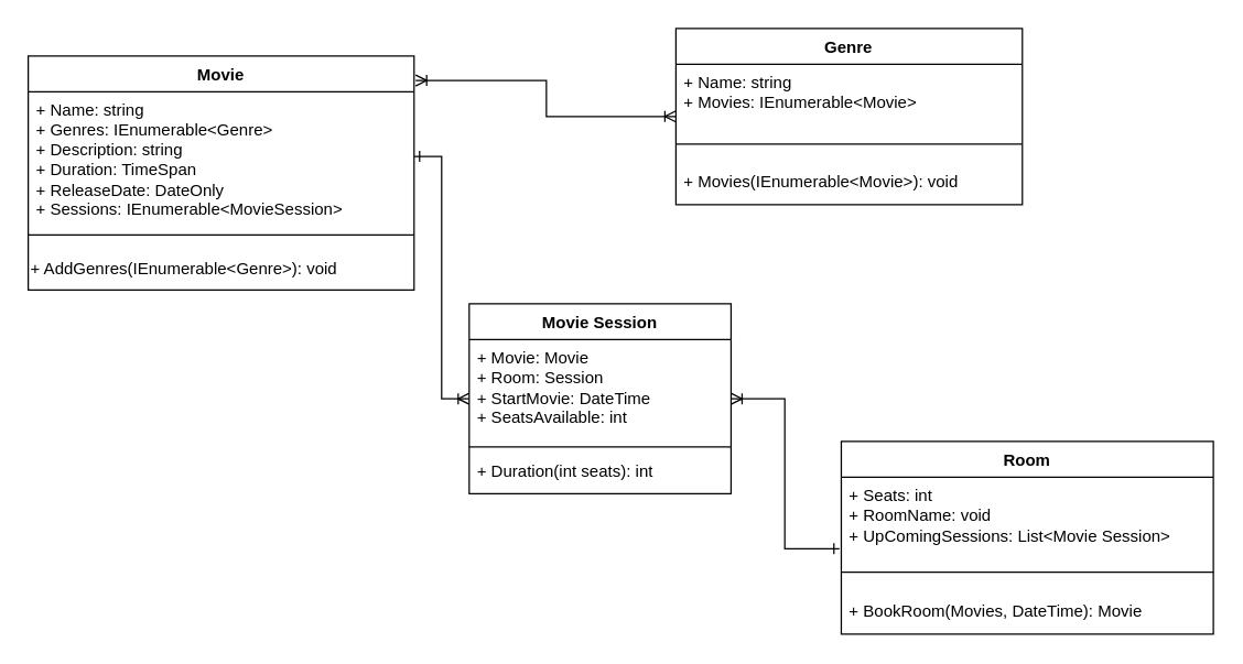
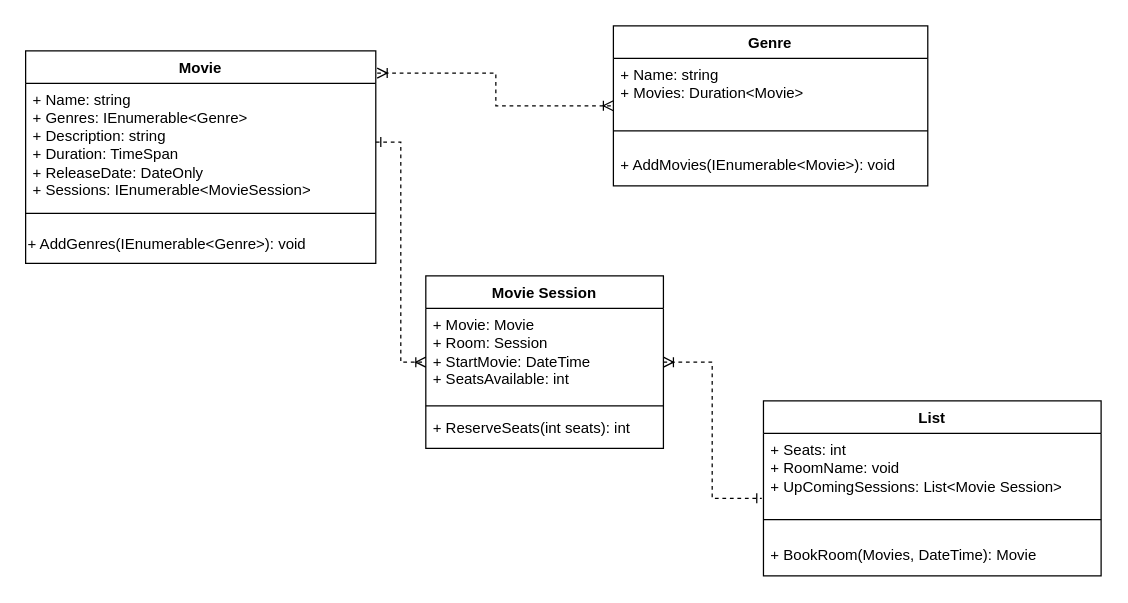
- <mxCell id="18" value="+ Name: string&lt;br&gt;+ Movies: IEnumerable&amp;lt;Movie&amp;gt;" style="text;strokeColor=none;fillColor=none;align=left;verticalAlign=top;spacingLeft=4;spacingRight=4;overflow=hidden;rotatable=0;points=[[0,0.5],[1,0.5]];portConstraint=eastwest;whiteSpace=wrap;html=1;" parent="17" vertex="1"><mxGeometry y="26" width="251.4" height="44" as="geometry" /></mxCell>
+ <mxCell id="18" value="+ Name: string&lt;br&gt;+ Movies: Duration&amp;lt;Movie&amp;gt;" style="text;strokeColor=none;fillColor=none;align=left;verticalAlign=top;spacingLeft=4;spacingRight=4;overflow=hidden;rotatable=0;points=[[0,0.5],[1,0.5]];portConstraint=eastwest;whiteSpace=wrap;html=1;" parent="17" vertex="1"><mxGeometry y="26" width="251.4" height="44" as="geometry" /></mxCell>
- <mxCell id="16" value="" style="edgeStyle=elbowEdgeStyle;fontSize=12;html=1;endArrow=ERoneToMany;rounded=0;exitX=1.004;exitY=0.105;exitDx=0;exitDy=0;exitPerimeter=0;startArrow=ERoneToMany;startFill=0;" parent="1" source="6" target="17" edge="1"><mxGeometry width="100" height="100" relative="1" as="geometry"><mxPoint x="340" y="250" as="sourcePoint" /><mxPoint x="480" y="40" as="targetPoint" /></mxGeometry></mxCell>
+ <mxCell id="16" value="" style="edgeStyle=elbowEdgeStyle;fontSize=12;html=1;endArrow=ERoneToMany;rounded=0;exitX=1.004;exitY=0.105;exitDx=0;exitDy=0;exitPerimeter=0;startArrow=ERoneToMany;startFill=0;dashed=1;" parent="1" source="6" target="17" edge="1"><mxGeometry width="100" height="100" relative="1" as="geometry"><mxPoint x="340" y="250" as="sourcePoint" /><mxPoint x="480" y="40" as="targetPoint" /></mxGeometry></mxCell>
- <mxCell id="20" value="+ Movies(IEnumerable&amp;lt;Movie&amp;gt;): void" style="text;strokeColor=none;fillColor=none;align=left;verticalAlign=top;spacingLeft=4;spacingRight=4;overflow=hidden;rotatable=0;points=[[0,0.5],[1,0.5]];portConstraint=eastwest;whiteSpace=wrap;html=1;" parent="17" vertex="1"><mxGeometry y="98" width="251.4" height="30" as="geometry" /></mxCell>
+ <mxCell id="20" value="+ AddMovies(IEnumerable&amp;lt;Movie&amp;gt;): void" style="text;strokeColor=none;fillColor=none;align=left;verticalAlign=top;spacingLeft=4;spacingRight=4;overflow=hidden;rotatable=0;points=[[0,0.5],[1,0.5]];portConstraint=eastwest;whiteSpace=wrap;html=1;" parent="17" vertex="1"><mxGeometry y="98" width="251.4" height="30" as="geometry" /></mxCell>
- <mxCell id="11" value="" style="endArrow=ERoneToMany;startArrow=ERone;html=1;rounded=0;exitX=1;exitY=0.5;exitDx=0;exitDy=0;edgeStyle=elbowEdgeStyle;startFill=0;endFill=0;" parent="1" source="7" target="12" edge="1"><mxGeometry width="50" height="50" relative="1" as="geometry"><mxPoint x="210" y="98" as="sourcePoint" /><mxPoint x="459" y="397" as="targetPoint" /></mxGeometry></mxCell>
+ <mxCell id="11" value="" style="endArrow=ERoneToMany;startArrow=ERone;html=1;rounded=0;exitX=1;exitY=0.5;exitDx=0;exitDy=0;edgeStyle=elbowEdgeStyle;startFill=0;endFill=0;dashed=1;" parent="1" source="7" target="12" edge="1"><mxGeometry width="50" height="50" relative="1" as="geometry"><mxPoint x="210" y="98" as="sourcePoint" /><mxPoint x="459" y="397" as="targetPoint" /></mxGeometry></mxCell>
- <mxCell id="2" value="Room" style="swimlane;fontStyle=1;align=center;verticalAlign=top;childLayout=stackLayout;horizontal=1;startSize=26;horizontalStack=0;resizeParent=1;resizeParentMax=0;resizeLast=0;collapsible=1;marginBottom=0;whiteSpace=wrap;html=1;" parent="1" vertex="1"><mxGeometry x="610" y="320" width="270" height="140" as="geometry"><mxRectangle x="100" y="120" width="70" height="30" as="alternateBounds" /></mxGeometry></mxCell>
+ <mxCell id="2" value="List" style="swimlane;fontStyle=1;align=center;verticalAlign=top;childLayout=stackLayout;horizontal=1;startSize=26;horizontalStack=0;resizeParent=1;resizeParentMax=0;resizeLast=0;collapsible=1;marginBottom=0;whiteSpace=wrap;html=1;" parent="1" vertex="1"><mxGeometry x="610" y="320" width="270" height="140" as="geometry"><mxRectangle x="100" y="120" width="70" height="30" as="alternateBounds" /></mxGeometry></mxCell>
- <mxCell id="15" value="+ Duration(int seats): int&lt;div&gt;&lt;br&gt;&lt;/div&gt;" style="text;strokeColor=none;fillColor=none;align=left;verticalAlign=top;spacingLeft=4;spacingRight=4;overflow=hidden;rotatable=0;points=[[0,0.5],[1,0.5]];portConstraint=eastwest;whiteSpace=wrap;html=1;" parent="12" vertex="1"><mxGeometry y="108" width="190" height="30" as="geometry" /></mxCell>
+ <mxCell id="15" value="+ ReserveSeats(int seats): int&lt;div&gt;&lt;br&gt;&lt;/div&gt;" style="text;strokeColor=none;fillColor=none;align=left;verticalAlign=top;spacingLeft=4;spacingRight=4;overflow=hidden;rotatable=0;points=[[0,0.5],[1,0.5]];portConstraint=eastwest;whiteSpace=wrap;html=1;" parent="12" vertex="1"><mxGeometry y="108" width="190" height="30" as="geometry" /></mxCell>
- <mxCell id="10" value="" style="endArrow=ERone;startArrow=ERoneToMany;html=1;rounded=0;exitX=1;exitY=0.5;exitDx=0;exitDy=0;entryX=-0.005;entryY=0.96;entryDx=0;entryDy=0;entryPerimeter=0;edgeStyle=elbowEdgeStyle;startFill=0;endFill=0;" parent="1" source="12" target="3" edge="1"><mxGeometry width="50" height="50" relative="1" as="geometry"><mxPoint x="230" y="260" as="sourcePoint" /><mxPoint x="280" y="210" as="targetPoint" /></mxGeometry></mxCell>
+ <mxCell id="10" value="" style="endArrow=ERone;startArrow=ERoneToMany;html=1;rounded=0;exitX=1;exitY=0.5;exitDx=0;exitDy=0;entryX=-0.005;entryY=0.96;entryDx=0;entryDy=0;entryPerimeter=0;edgeStyle=elbowEdgeStyle;startFill=0;endFill=0;dashed=1;" parent="1" source="12" target="3" edge="1"><mxGeometry width="50" height="50" relative="1" as="geometry"><mxPoint x="230" y="260" as="sourcePoint" /><mxPoint x="280" y="210" as="targetPoint" /></mxGeometry></mxCell>
